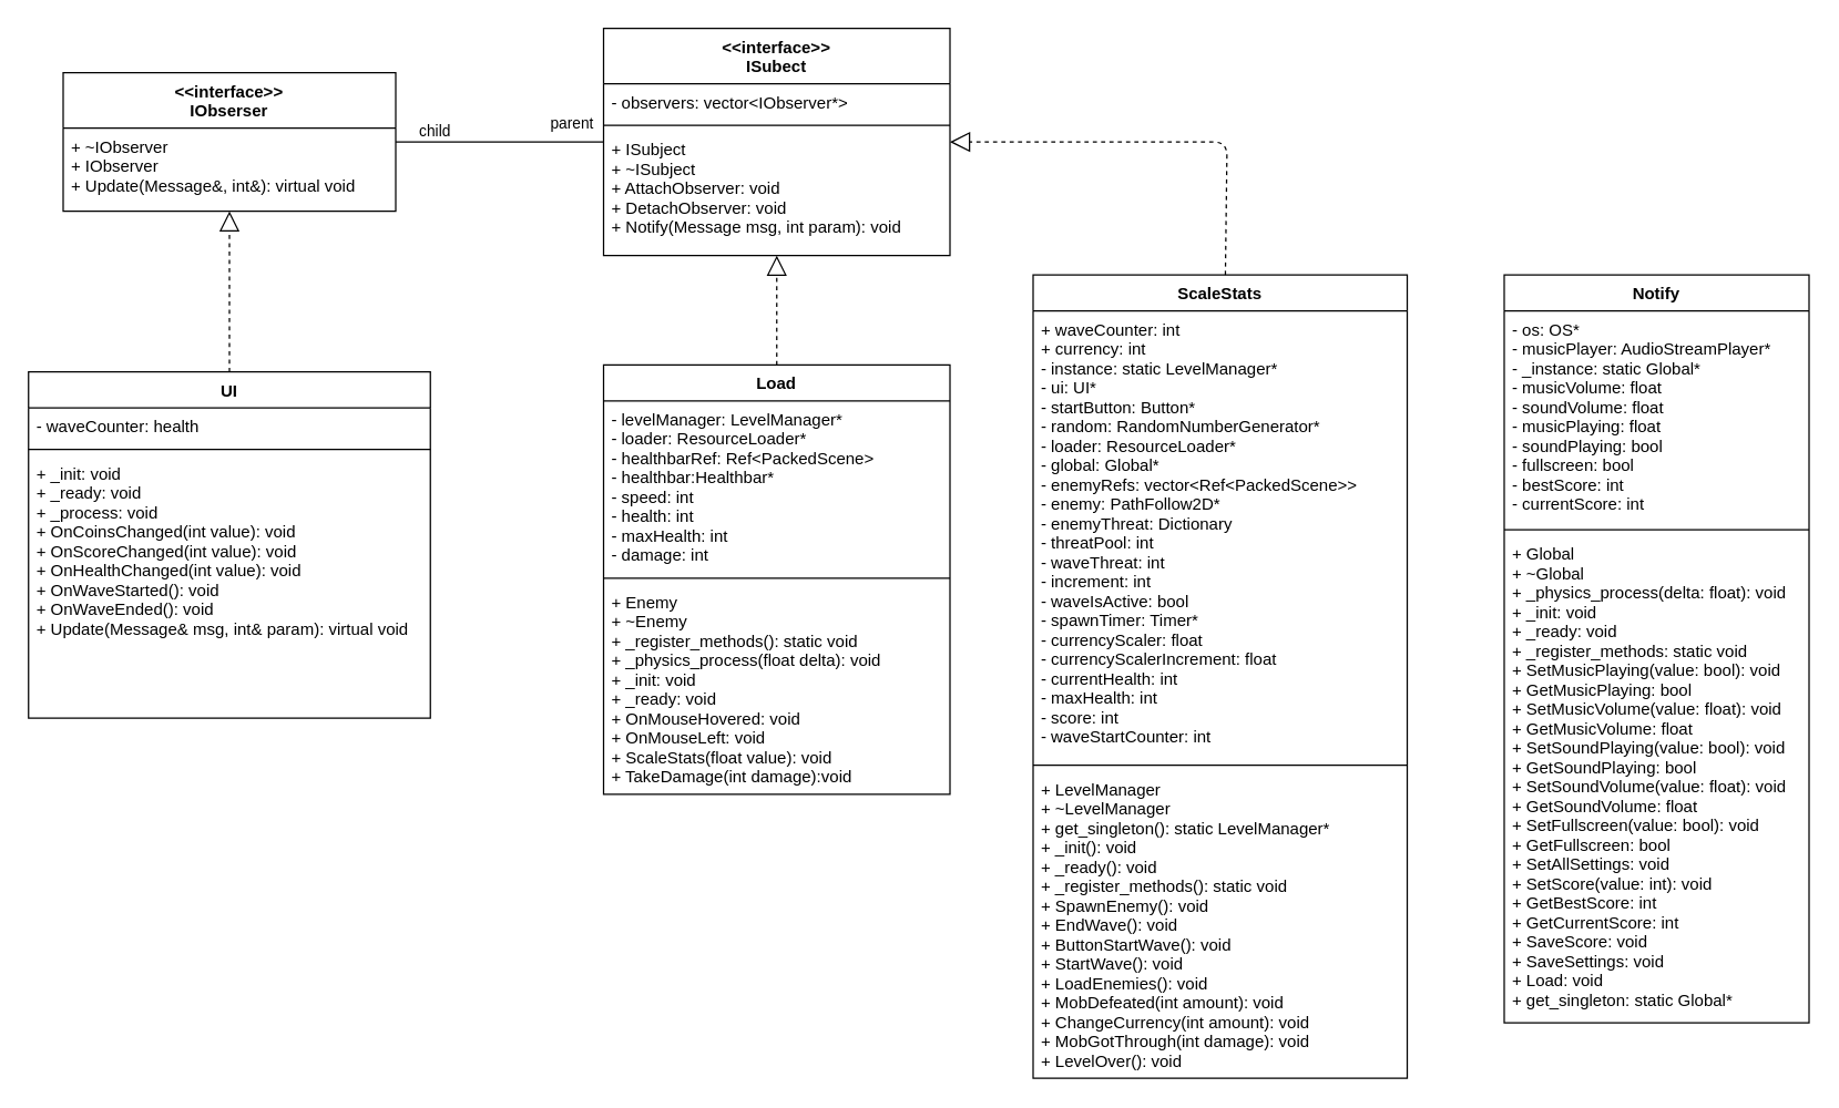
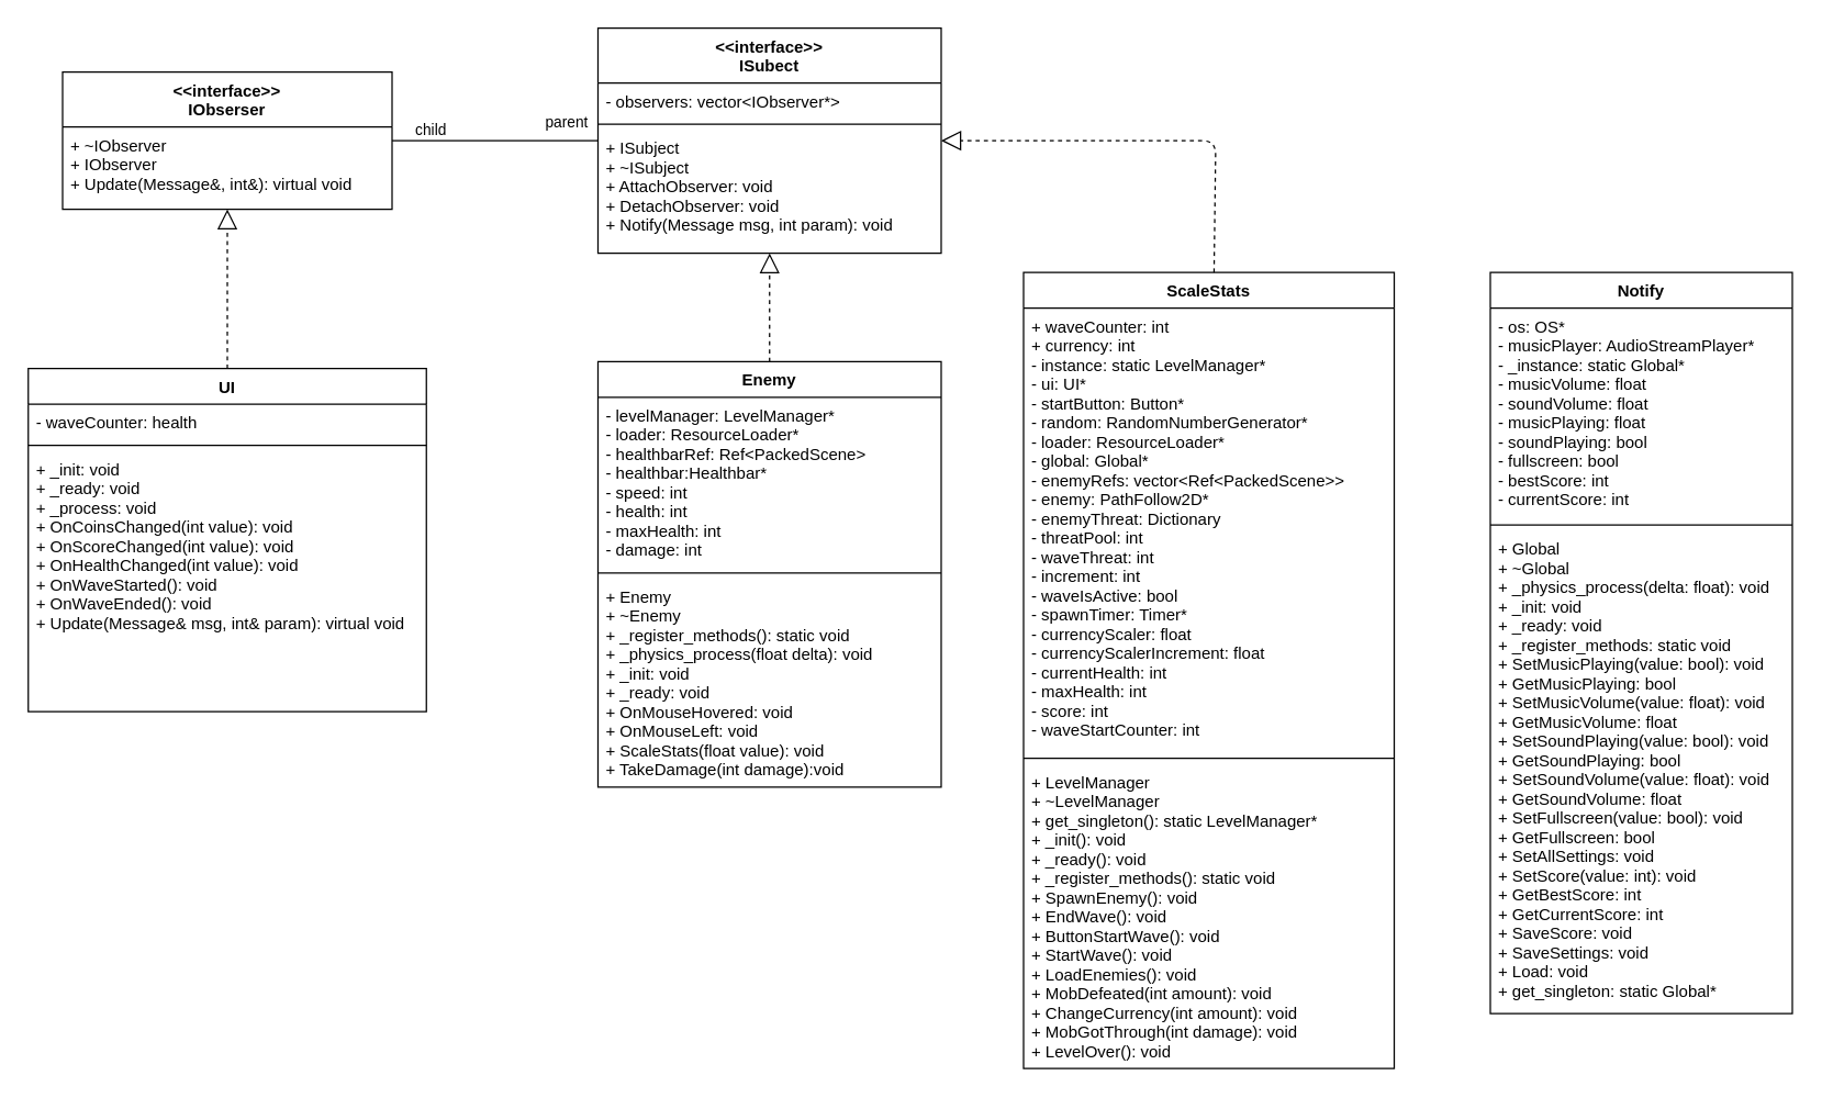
- <mxCell id="15" value="Load" style="swimlane;fontStyle=1;align=center;verticalAlign=top;childLayout=stackLayout;horizontal=1;startSize=26;horizontalStack=0;resizeParent=1;resizeParentMax=0;resizeLast=0;collapsible=1;marginBottom=0;" vertex="1" parent="1"><mxGeometry x="435" y="263" width="250" height="310" as="geometry" /></mxCell>
+ <mxCell id="15" value="Enemy" style="swimlane;fontStyle=1;align=center;verticalAlign=top;childLayout=stackLayout;horizontal=1;startSize=26;horizontalStack=0;resizeParent=1;resizeParentMax=0;resizeLast=0;collapsible=1;marginBottom=0;" vertex="1" parent="1"><mxGeometry x="435" y="263" width="250" height="310" as="geometry" /></mxCell>
